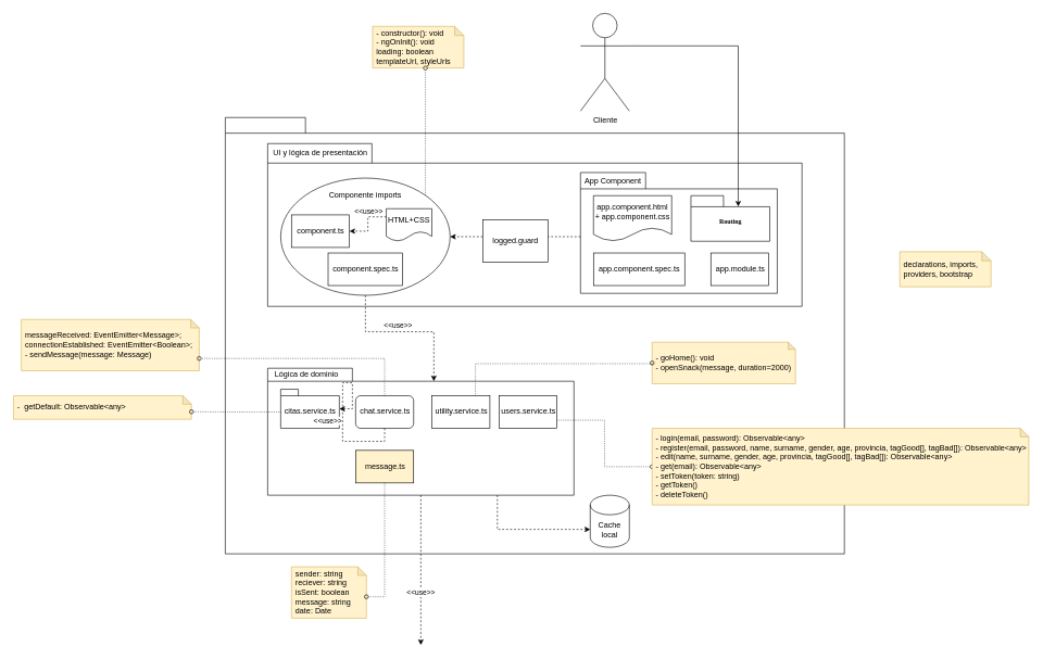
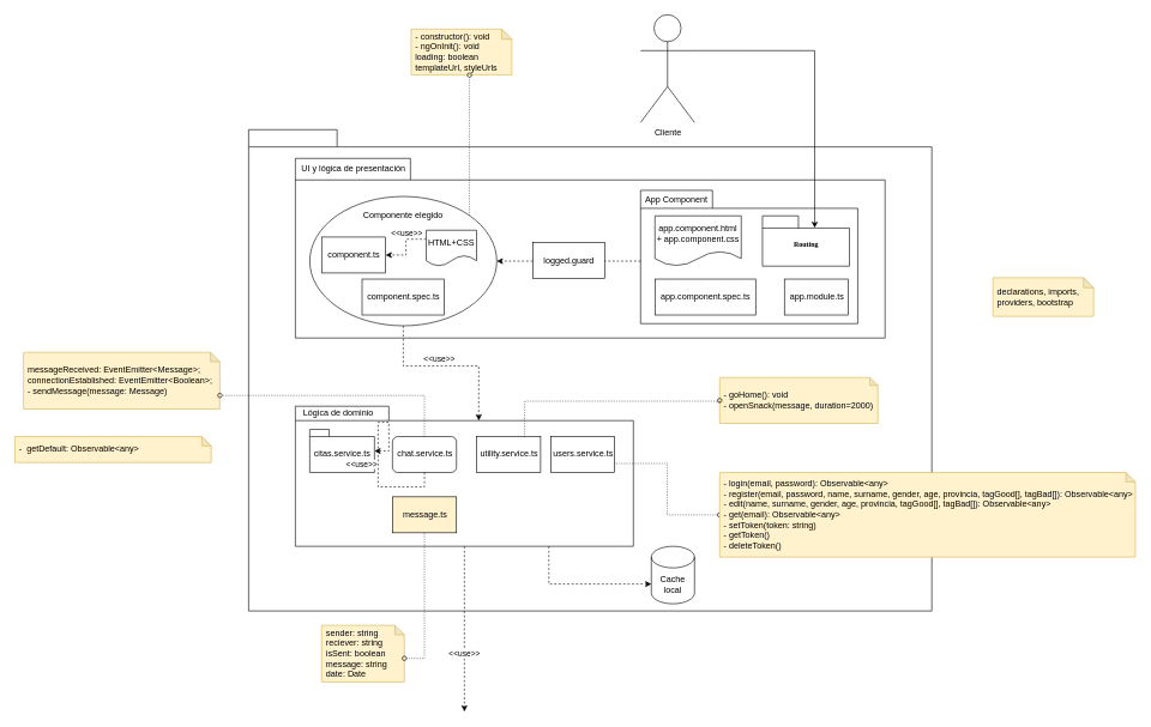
- <mxCell id="13" value="Componente imports&lt;br&gt;&lt;br&gt;&lt;br&gt;&lt;br&gt;&lt;br&gt;&lt;br&gt;&lt;br&gt;&lt;br&gt;&lt;br&gt;&lt;br&gt;" style="ellipse;whiteSpace=wrap;html=1;" vertex="1" parent="1"><mxGeometry x="430" y="273" width="260" height="180" as="geometry" /></mxCell>
+ <mxCell id="13" value="Componente elegido&lt;br&gt;&lt;br&gt;&lt;br&gt;&lt;br&gt;&lt;br&gt;&lt;br&gt;&lt;br&gt;&lt;br&gt;&lt;br&gt;&lt;br&gt;" style="ellipse;whiteSpace=wrap;html=1;" vertex="1" parent="1"><mxGeometry x="430" y="273" width="260" height="180" as="geometry" /></mxCell>
- <mxCell id="42" value="logged.guard" style="html=1;" vertex="1" parent="1"><mxGeometry x="740" y="337" width="100" height="65" as="geometry" /></mxCell>
+ <mxCell id="42" value="logged.guard" style="html=1;" vertex="1" parent="1"><mxGeometry x="740" y="337" width="100" height="50" as="geometry" /></mxCell>
- <mxCell id="44" style="edgeStyle=orthogonalEdgeStyle;rounded=0;orthogonalLoop=1;jettySize=auto;html=1;exitX=0;exitY=0;exitDx=0;exitDy=35;dashed=1;dashPattern=1 2;endArrow=oval;endFill=0;entryX=0;entryY=0;entryDx=273;entryDy=24.56;entryPerimeter=0;exitPerimeter=0;" edge="1" parent="1" source="7" target="43"><mxGeometry relative="1" as="geometry"><mxPoint x="599.5" y="617.25" as="sourcePoint" /><mxPoint x="315" y="560" as="targetPoint" /><Array as="points"><mxPoint x="380" y="632" /><mxPoint x="293" y="632" /></Array></mxGeometry></mxCell>
